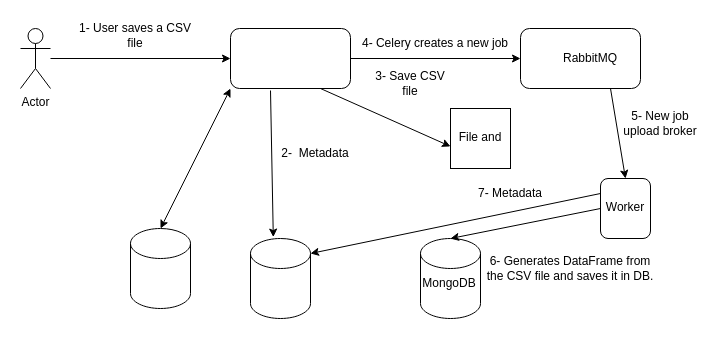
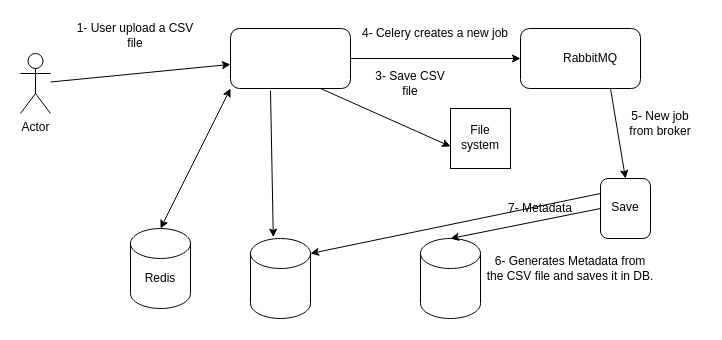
- <mxCell id="15" value="1- User saves a CSV file" style="text;html=1;strokeColor=none;fillColor=none;align=center;verticalAlign=middle;whiteSpace=wrap;rounded=0;" parent="1" vertex="1"><mxGeometry x="70" y="20" width="130" height="30" as="geometry" /></mxCell>
+ <mxCell id="15" value="1- User upload a CSV file" style="text;html=1;strokeColor=none;fillColor=none;align=center;verticalAlign=middle;whiteSpace=wrap;rounded=0;" parent="1" vertex="1"><mxGeometry x="70" y="20" width="130" height="30" as="geometry" /></mxCell>
- <mxCell id="16" value="4- Celery creates a new job" style="text;html=1;strokeColor=none;fillColor=none;align=center;verticalAlign=middle;whiteSpace=wrap;rounded=0;" parent="1" vertex="1"><mxGeometry x="360" y="28" width="150" height="30" as="geometry" /></mxCell>
+ <mxCell id="16" value="4- Celery creates a new job" style="text;html=1;strokeColor=none;fillColor=none;align=center;verticalAlign=middle;whiteSpace=wrap;rounded=0;" parent="1" vertex="1"><mxGeometry x="360" y="18" width="150" height="30" as="geometry" /></mxCell>
- <mxCell id="2" value="Actor" style="shape=umlActor;verticalLabelPosition=bottom;verticalAlign=top;html=1;outlineConnect=0;" parent="1" vertex="1"><mxGeometry x="20" y="28" width="30" height="60" as="geometry" /></mxCell>
+ <mxCell id="2" value="Actor" style="shape=umlActor;verticalLabelPosition=bottom;verticalAlign=top;html=1;outlineConnect=0;" parent="1" vertex="1"><mxGeometry x="20" y="53" width="30" height="60" as="geometry" /></mxCell>
- <mxCell id="22" value="5- New job upload broker" style="text;html=1;strokeColor=none;fillColor=none;align=center;verticalAlign=middle;whiteSpace=wrap;rounded=0;" parent="1" vertex="1"><mxGeometry x="620" y="98" width="80" height="50" as="geometry" /></mxCell>
+ <mxCell id="22" value="5- New job from broker" style="text;html=1;strokeColor=none;fillColor=none;align=center;verticalAlign=middle;whiteSpace=wrap;rounded=0;" parent="1" vertex="1"><mxGeometry x="620" y="98" width="80" height="50" as="geometry" /></mxCell>
- <mxCell id="27" value="File and" style="text;html=1;strokeColor=none;fillColor=none;align=center;verticalAlign=middle;whiteSpace=wrap;rounded=0;" parent="25" vertex="1"><mxGeometry y="11.667" width="60" height="35" as="geometry" /></mxCell>
+ <mxCell id="27" value="File system" style="text;html=1;strokeColor=none;fillColor=none;align=center;verticalAlign=middle;whiteSpace=wrap;rounded=0;" parent="25" vertex="1"><mxGeometry y="11.667" width="60" height="35" as="geometry" /></mxCell>
- <mxCell id="21" value="2-&amp;nbsp; Metadata" style="text;html=1;strokeColor=none;fillColor=none;align=center;verticalAlign=middle;whiteSpace=wrap;rounded=0;" parent="1" vertex="1"><mxGeometry x="270" y="138" width="90" height="30" as="geometry" /></mxCell>
- <mxCell id="24" value="7- Metadata" style="text;html=1;strokeColor=none;fillColor=none;align=center;verticalAlign=middle;whiteSpace=wrap;rounded=0;" parent="1" vertex="1"><mxGeometry x="470" y="178" width="80" height="30" as="geometry" /></mxCell>
+ <mxCell id="24" value="7- Metadata" style="text;html=1;strokeColor=none;fillColor=none;align=center;verticalAlign=middle;whiteSpace=wrap;rounded=0;" parent="1" vertex="1"><mxGeometry x="500" y="193" width="80" height="30" as="geometry" /></mxCell>
- <mxCell id="19" value="Worker" style="text;html=1;strokeColor=none;fillColor=none;align=center;verticalAlign=middle;whiteSpace=wrap;rounded=0;" parent="1" vertex="1"><mxGeometry x="595" y="192" width="60" height="30" as="geometry" /></mxCell>
+ <mxCell id="19" value="Save" style="text;html=1;strokeColor=none;fillColor=none;align=center;verticalAlign=middle;whiteSpace=wrap;rounded=0;" parent="1" vertex="1"><mxGeometry x="595" y="192" width="60" height="30" as="geometry" /></mxCell>
- <mxCell id="23" value="6- Generates DataFrame from the CSV file and saves it in DB." style="text;html=1;strokeColor=none;fillColor=none;align=center;verticalAlign=middle;whiteSpace=wrap;rounded=0;" parent="1" vertex="1"><mxGeometry x="485" y="243" width="170" height="50" as="geometry" /></mxCell>
+ <mxCell id="23" value="6- Generates Metadata from the CSV file and saves it in DB." style="text;html=1;strokeColor=none;fillColor=none;align=center;verticalAlign=middle;whiteSpace=wrap;rounded=0;" parent="1" vertex="1"><mxGeometry x="485" y="243" width="170" height="50" as="geometry" /></mxCell>
+ <mxCell id="18" value="Redis" style="text;html=1;strokeColor=none;fillColor=none;align=center;verticalAlign=middle;whiteSpace=wrap;rounded=0;" parent="1" vertex="1"><mxGeometry x="130" y="263" width="60" height="30" as="geometry" /></mxCell>
- <mxCell id="17" value="MongoDB" style="text;html=1;strokeColor=none;fillColor=none;align=center;verticalAlign=middle;whiteSpace=wrap;rounded=0;" parent="1" vertex="1"><mxGeometry x="419" y="268" width="60" height="30" as="geometry" /></mxCell>
